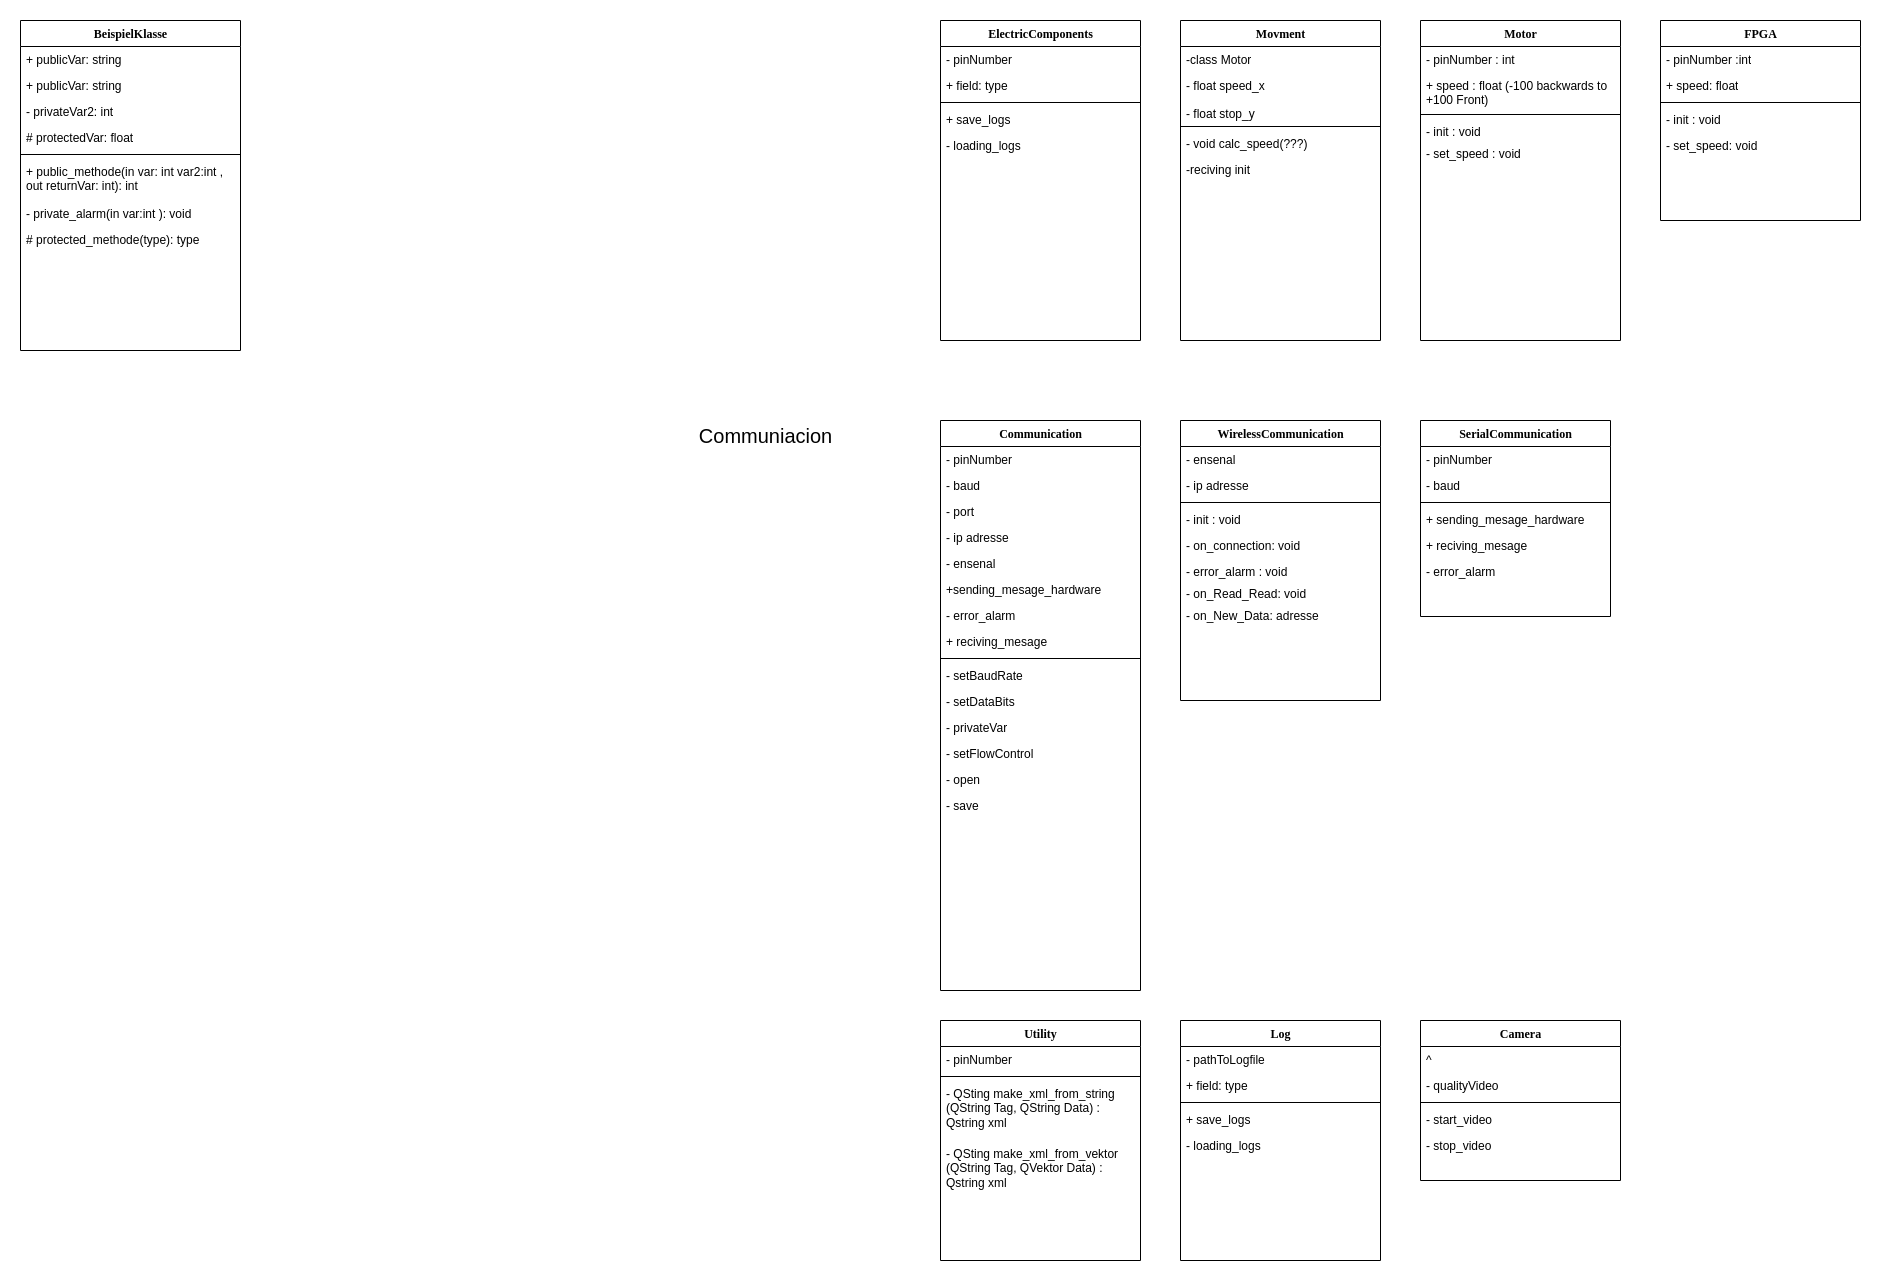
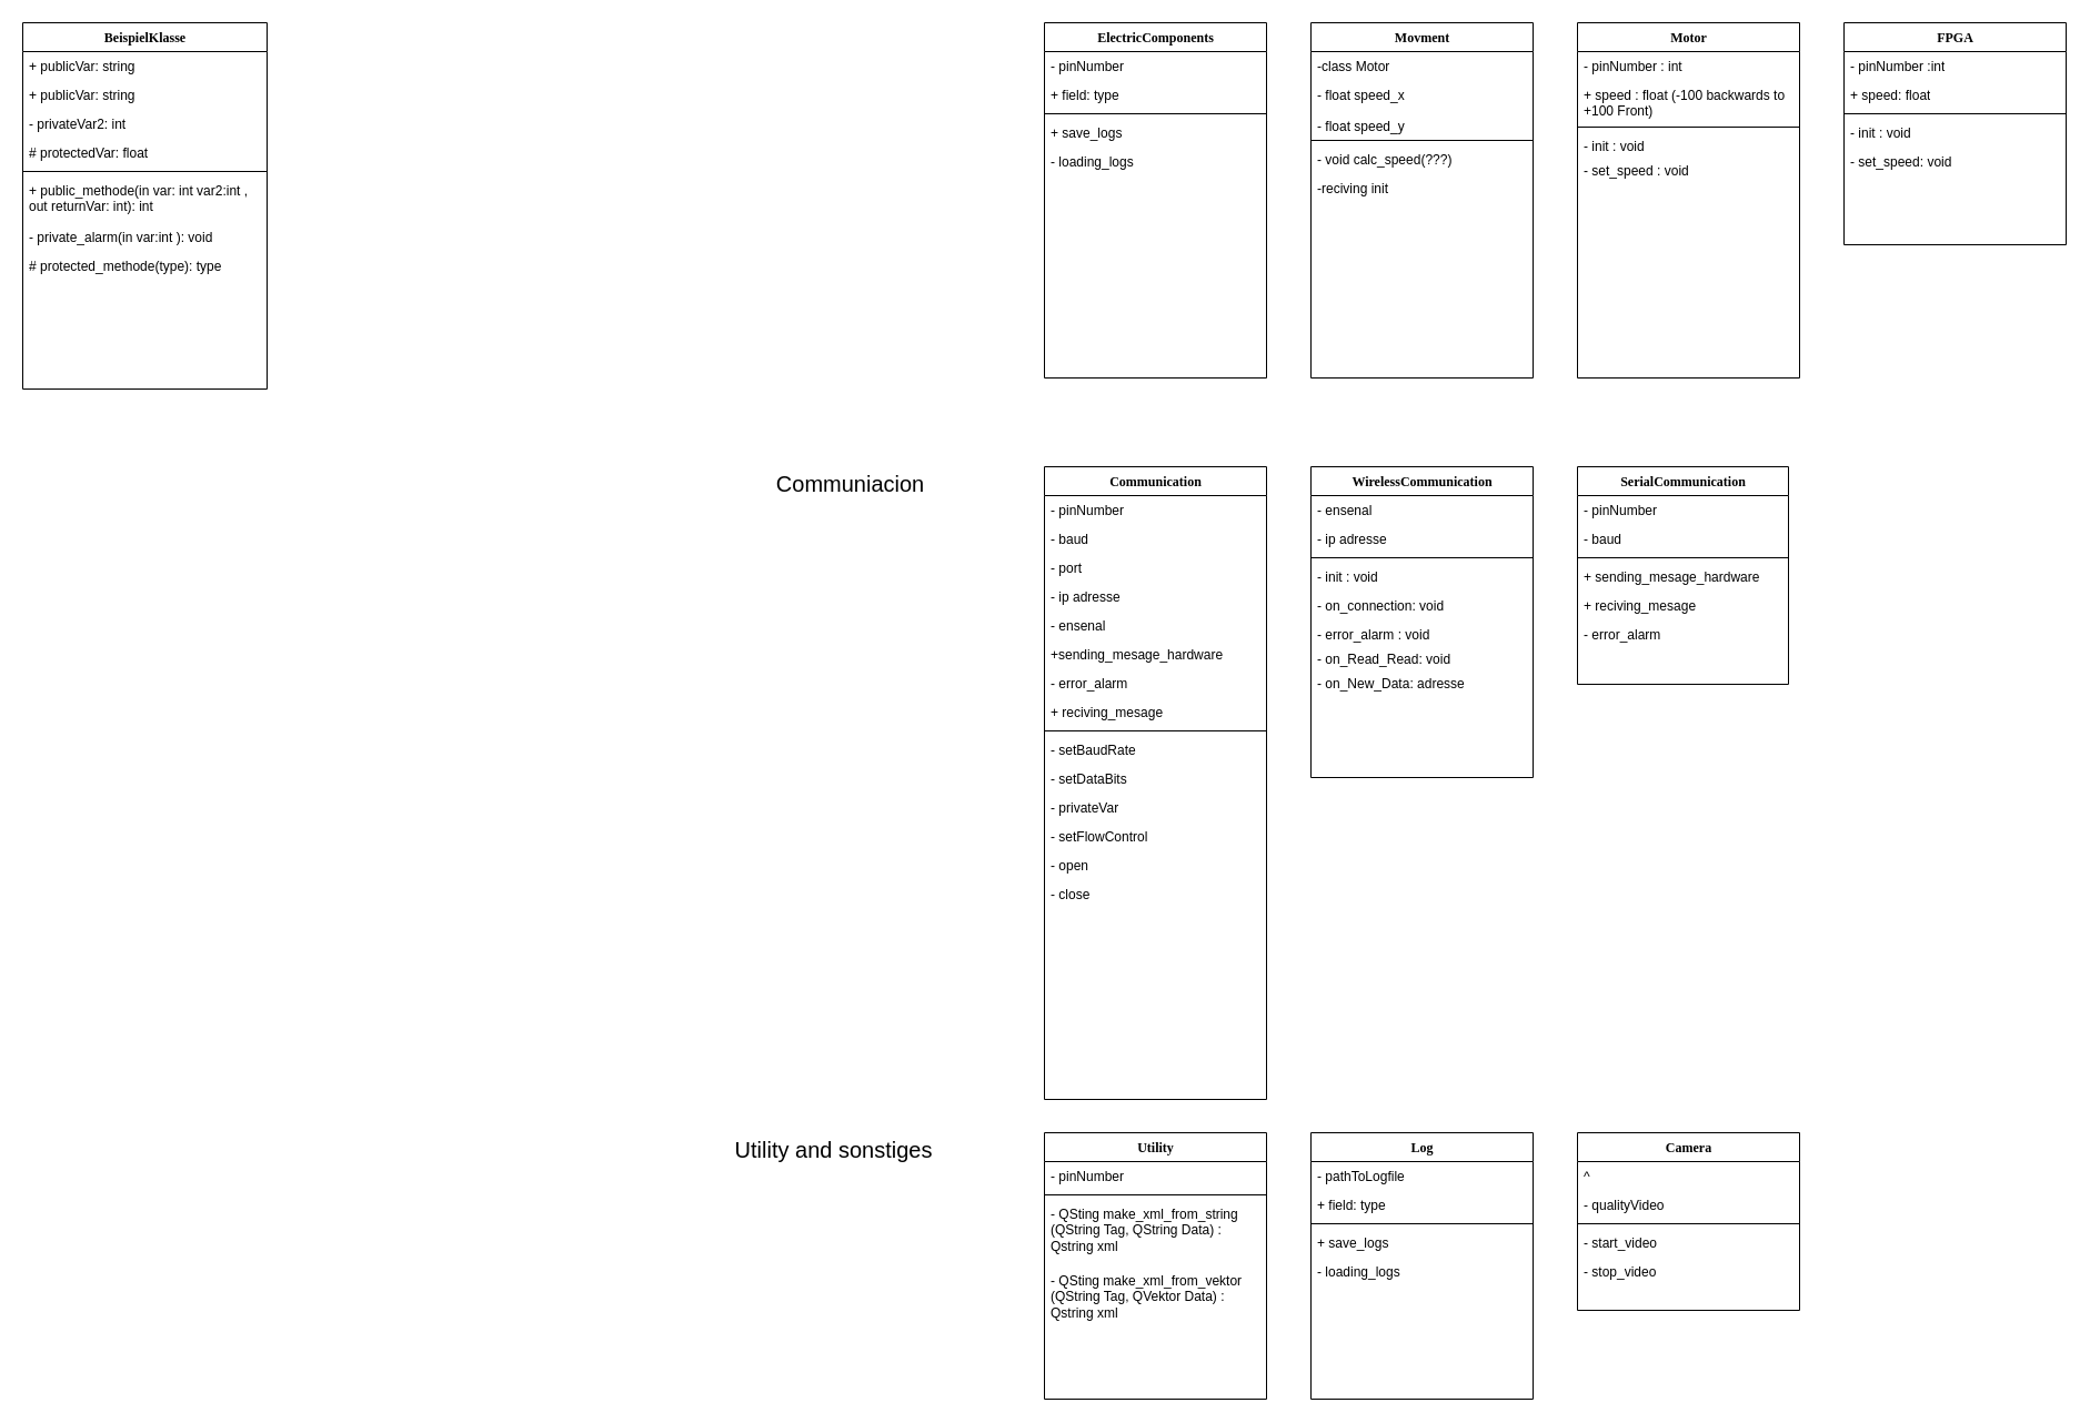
- <mxCell id="76" value="- float stop_y&amp;nbsp;" style="text;html=1;strokeColor=none;fillColor=none;align=left;verticalAlign=top;spacingLeft=4;spacingRight=4;whiteSpace=wrap;overflow=hidden;rotatable=0;points=[[0,0.5],[1,0.5]];portConstraint=eastwest;" vertex="1" parent="73"><mxGeometry y="80" width="200" height="22" as="geometry" /></mxCell>
+ <mxCell id="76" value="- float speed_y&amp;nbsp;" style="text;html=1;strokeColor=none;fillColor=none;align=left;verticalAlign=top;spacingLeft=4;spacingRight=4;whiteSpace=wrap;overflow=hidden;rotatable=0;points=[[0,0.5],[1,0.5]];portConstraint=eastwest;" vertex="1" parent="73"><mxGeometry y="80" width="200" height="22" as="geometry" /></mxCell>
- <mxCell id="60" value="- save" style="text;html=1;strokeColor=none;fillColor=none;align=left;verticalAlign=top;spacingLeft=4;spacingRight=4;whiteSpace=wrap;overflow=hidden;rotatable=0;points=[[0,0.5],[1,0.5]];portConstraint=eastwest;" vertex="1" parent="45"><mxGeometry y="372" width="200" height="26" as="geometry" /></mxCell>
+ <mxCell id="60" value="- close" style="text;html=1;strokeColor=none;fillColor=none;align=left;verticalAlign=top;spacingLeft=4;spacingRight=4;whiteSpace=wrap;overflow=hidden;rotatable=0;points=[[0,0.5],[1,0.5]];portConstraint=eastwest;" vertex="1" parent="45"><mxGeometry y="372" width="200" height="26" as="geometry" /></mxCell>
+ <mxCell id="86" value="Utility and sonstiges" style="text;html=1;align=center;verticalAlign=middle;resizable=0;points=[];autosize=1;strokeColor=none;fillColor=none;fontSize=20;" vertex="1" parent="1"><mxGeometry x="655" y="1020" width="190" height="30" as="geometry" /></mxCell>
